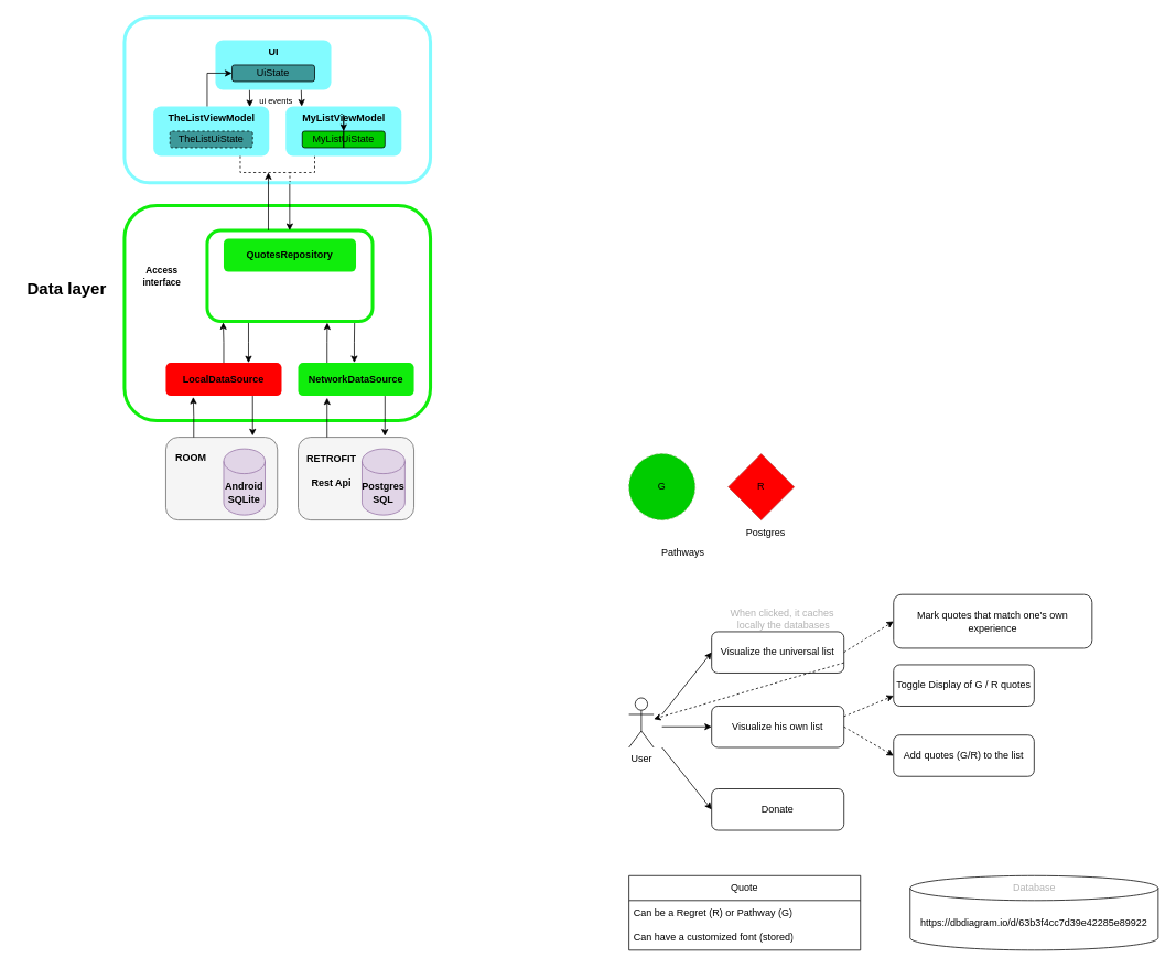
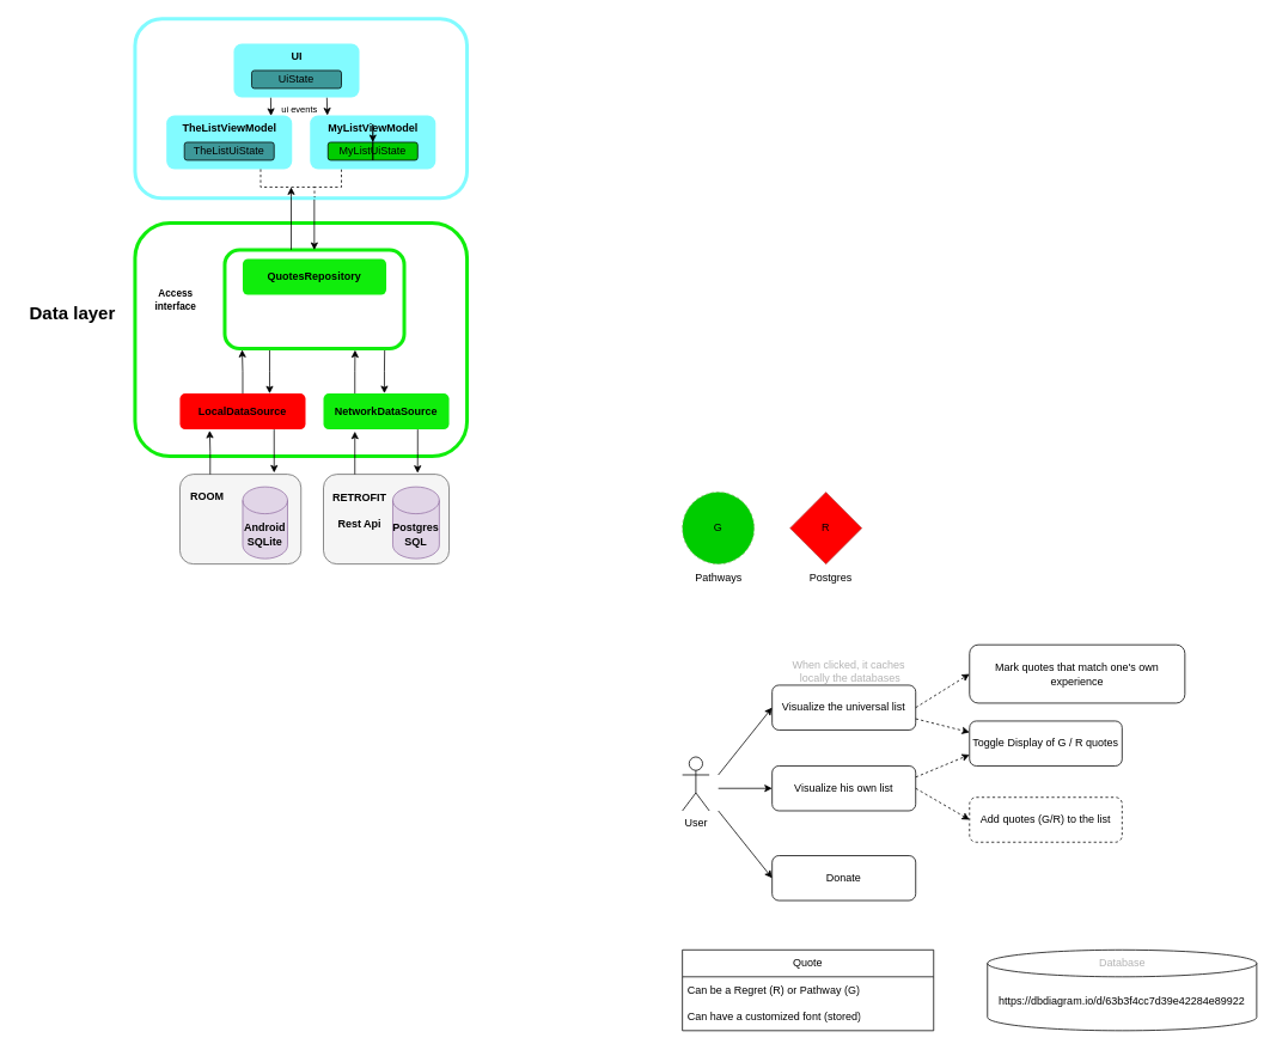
- <mxCell id="45" style="edgeStyle=orthogonalEdgeStyle;rounded=0;orthogonalLoop=1;jettySize=auto;html=1;entryX=0;entryY=0.5;entryDx=0;entryDy=0;" edge="1" parent="1" source="24" target="44"><mxGeometry relative="1" as="geometry"><mxPoint x="270" y="78" as="targetPoint" /><Array as="points"><mxPoint x="250" y="88" /></Array></mxGeometry></mxCell>
- <mxCell id="25" value="TheListUiState" style="rounded=1;whiteSpace=wrap;html=1;glass=0;perimeter=ellipsePerimeter;fillColor=#3d9899;dashed=1;" vertex="1" parent="22"><mxGeometry x="20" y="30" width="100" height="20" as="geometry" /></mxCell>
+ <mxCell id="25" value="TheListUiState" style="rounded=1;whiteSpace=wrap;html=1;glass=0;perimeter=ellipsePerimeter;fillColor=#3d9899;" vertex="1" parent="22"><mxGeometry x="20" y="30" width="100" height="20" as="geometry" /></mxCell>
- <mxCell id="57" value="Pathways" style="text;html=1;align=center;verticalAlign=middle;resizable=0;points=[];autosize=1;strokeColor=none;fillColor=none;" vertex="1" parent="1"><mxGeometry x="785" y="653" width="80" height="30" as="geometry" /></mxCell>
+ <mxCell id="57" value="Pathways" style="text;html=1;align=center;verticalAlign=middle;resizable=0;points=[];autosize=1;strokeColor=none;fillColor=none;" vertex="1" parent="1"><mxGeometry x="760" y="628" width="80" height="30" as="geometry" /></mxCell>
- <mxCell id="65" value="" style="endArrow=classic;html=1;rounded=0;dashed=1;exitX=1;exitY=0.75;exitDx=0;exitDy=0;" edge="1" parent="1" source="48" target="47"><mxGeometry width="50" height="50" relative="1" as="geometry"><mxPoint x="1020" y="798" as="sourcePoint" /><mxPoint x="1080" y="798" as="targetPoint" /></mxGeometry></mxCell>
+ <mxCell id="65" value="" style="endArrow=classic;html=1;rounded=0;dashed=1;exitX=1;exitY=0.75;exitDx=0;exitDy=0;entryX=0;entryY=0.25;entryDx=0;entryDy=0;" edge="1" parent="1" source="48" target="66"><mxGeometry width="50" height="50" relative="1" as="geometry"><mxPoint x="1020" y="798" as="sourcePoint" /><mxPoint x="1080" y="798" as="targetPoint" /></mxGeometry></mxCell>
- <mxCell id="64" value="&lt;div style=&quot;text-align: left;&quot;&gt;&lt;span style=&quot;background-color: initial;&quot;&gt;Add quotes (G/R) to the list&lt;/span&gt;&lt;/div&gt;" style="rounded=1;whiteSpace=wrap;html=1;" vertex="1" parent="1"><mxGeometry x="1080" y="888" width="170" height="50" as="geometry" /></mxCell>
+ <mxCell id="64" value="&lt;div style=&quot;text-align: left;&quot;&gt;&lt;span style=&quot;background-color: initial;&quot;&gt;Add quotes (G/R) to the list&lt;/span&gt;&lt;/div&gt;" style="rounded=1;whiteSpace=wrap;html=1;dashed=1;" vertex="1" parent="1"><mxGeometry x="1080" y="888" width="170" height="50" as="geometry" /></mxCell>
- <mxCell id="69" value="https://dbdiagram.io/d/63b3f4cc7d39e42285e89922" style="shape=cylinder3;whiteSpace=wrap;html=1;boundedLbl=1;backgroundOutline=1;size=15;fillColor=#FFFFFF;" vertex="1" parent="1"><mxGeometry x="1100" y="1058" width="300" height="90" as="geometry" /></mxCell>
+ <mxCell id="69" value="https://dbdiagram.io/d/63b3f4cc7d39e42284e89922" style="shape=cylinder3;whiteSpace=wrap;html=1;boundedLbl=1;backgroundOutline=1;size=15;fillColor=#FFFFFF;" vertex="1" parent="1"><mxGeometry x="1100" y="1058" width="300" height="90" as="geometry" /></mxCell>
